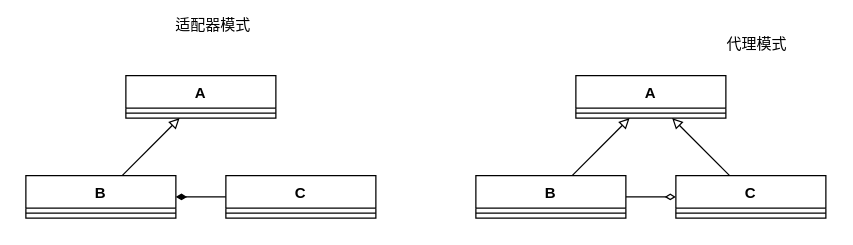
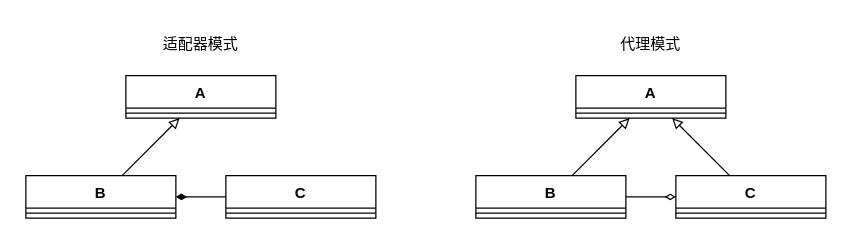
- <mxCell id="19" value="适配器模式" style="text;html=1;strokeColor=none;fillColor=none;align=center;verticalAlign=middle;whiteSpace=wrap;rounded=0;" vertex="1" parent="1"><mxGeometry x="135" y="5" width="70" height="30" as="geometry" /></mxCell>
+ <mxCell id="19" value="适配器模式" style="text;html=1;strokeColor=none;fillColor=none;align=center;verticalAlign=middle;whiteSpace=wrap;rounded=0;" vertex="1" parent="1"><mxGeometry x="125" y="20" width="70" height="30" as="geometry" /></mxCell>
- <mxCell id="20" value="代理模式" style="text;html=1;strokeColor=none;fillColor=none;align=center;verticalAlign=middle;whiteSpace=wrap;rounded=0;" vertex="1" parent="1"><mxGeometry x="575" y="20" width="60" height="30" as="geometry" /></mxCell>
+ <mxCell id="20" value="代理模式" style="text;html=1;strokeColor=none;fillColor=none;align=center;verticalAlign=middle;whiteSpace=wrap;rounded=0;" vertex="1" parent="1"><mxGeometry x="490" y="20" width="60" height="30" as="geometry" /></mxCell>
